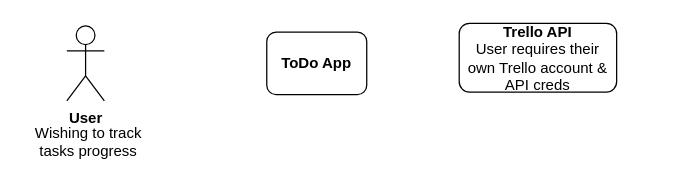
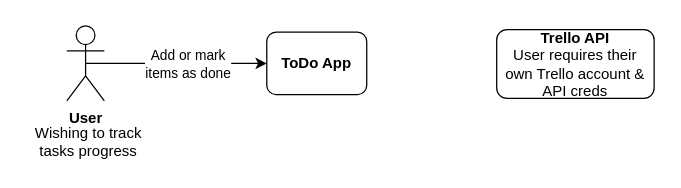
- <mxCell id="7" value="&lt;b&gt;Trello API&lt;br&gt;&lt;/b&gt;User requires their own Trello account &amp;amp; API creds" style="rounded=1;whiteSpace=wrap;html=1;" vertex="1" parent="1"><mxGeometry x="367" y="18" width="126" height="55" as="geometry" /></mxCell>
+ <mxCell id="7" value="&lt;b&gt;Trello API&lt;br&gt;&lt;/b&gt;User requires their own Trello account &amp;amp; API creds" style="rounded=1;whiteSpace=wrap;html=1;" vertex="1" parent="1"><mxGeometry x="397" y="23" width="126" height="55" as="geometry" /></mxCell>
+ <mxCell id="2" style="edgeStyle=orthogonalEdgeStyle;rounded=0;orthogonalLoop=1;jettySize=auto;html=1;exitX=0.5;exitY=0.5;exitDx=0;exitDy=0;exitPerimeter=0;" edge="1" parent="1" source="4" target="5"><mxGeometry relative="1" as="geometry" /></mxCell>
+ <mxCell id="3" value="Add or mark &lt;br&gt;items as done" style="edgeLabel;html=1;align=center;verticalAlign=middle;resizable=0;points=[];" vertex="1" connectable="0" parent="2"><mxGeometry x="-0.207" y="1" relative="1" as="geometry"><mxPoint x="24" y="1" as="offset" /></mxGeometry></mxCell>
